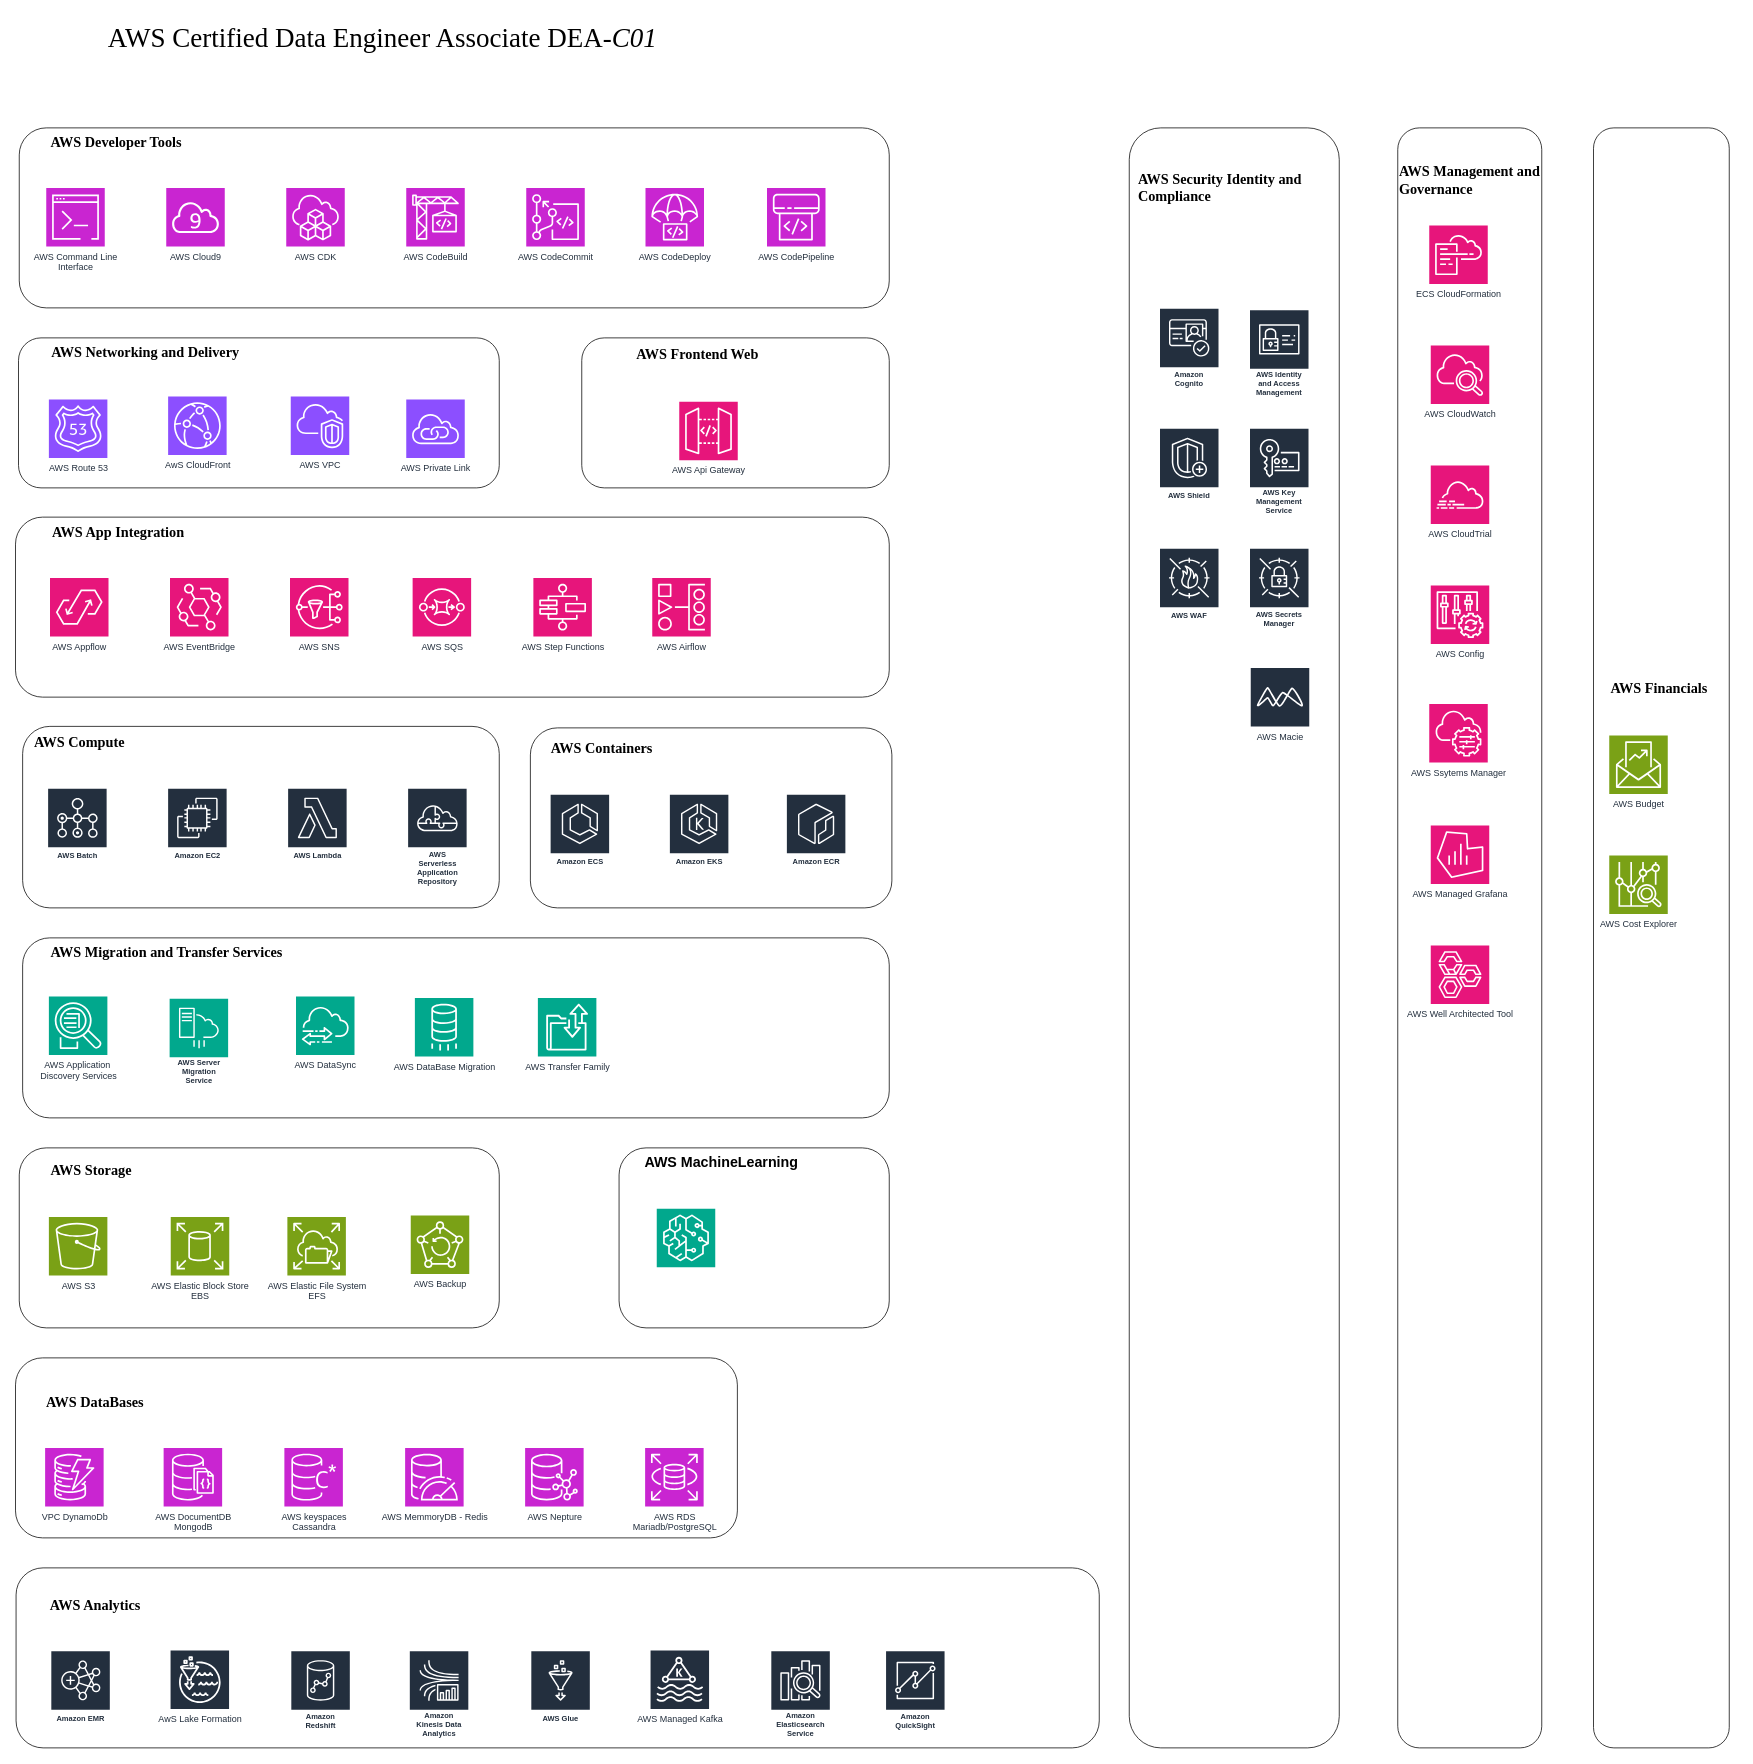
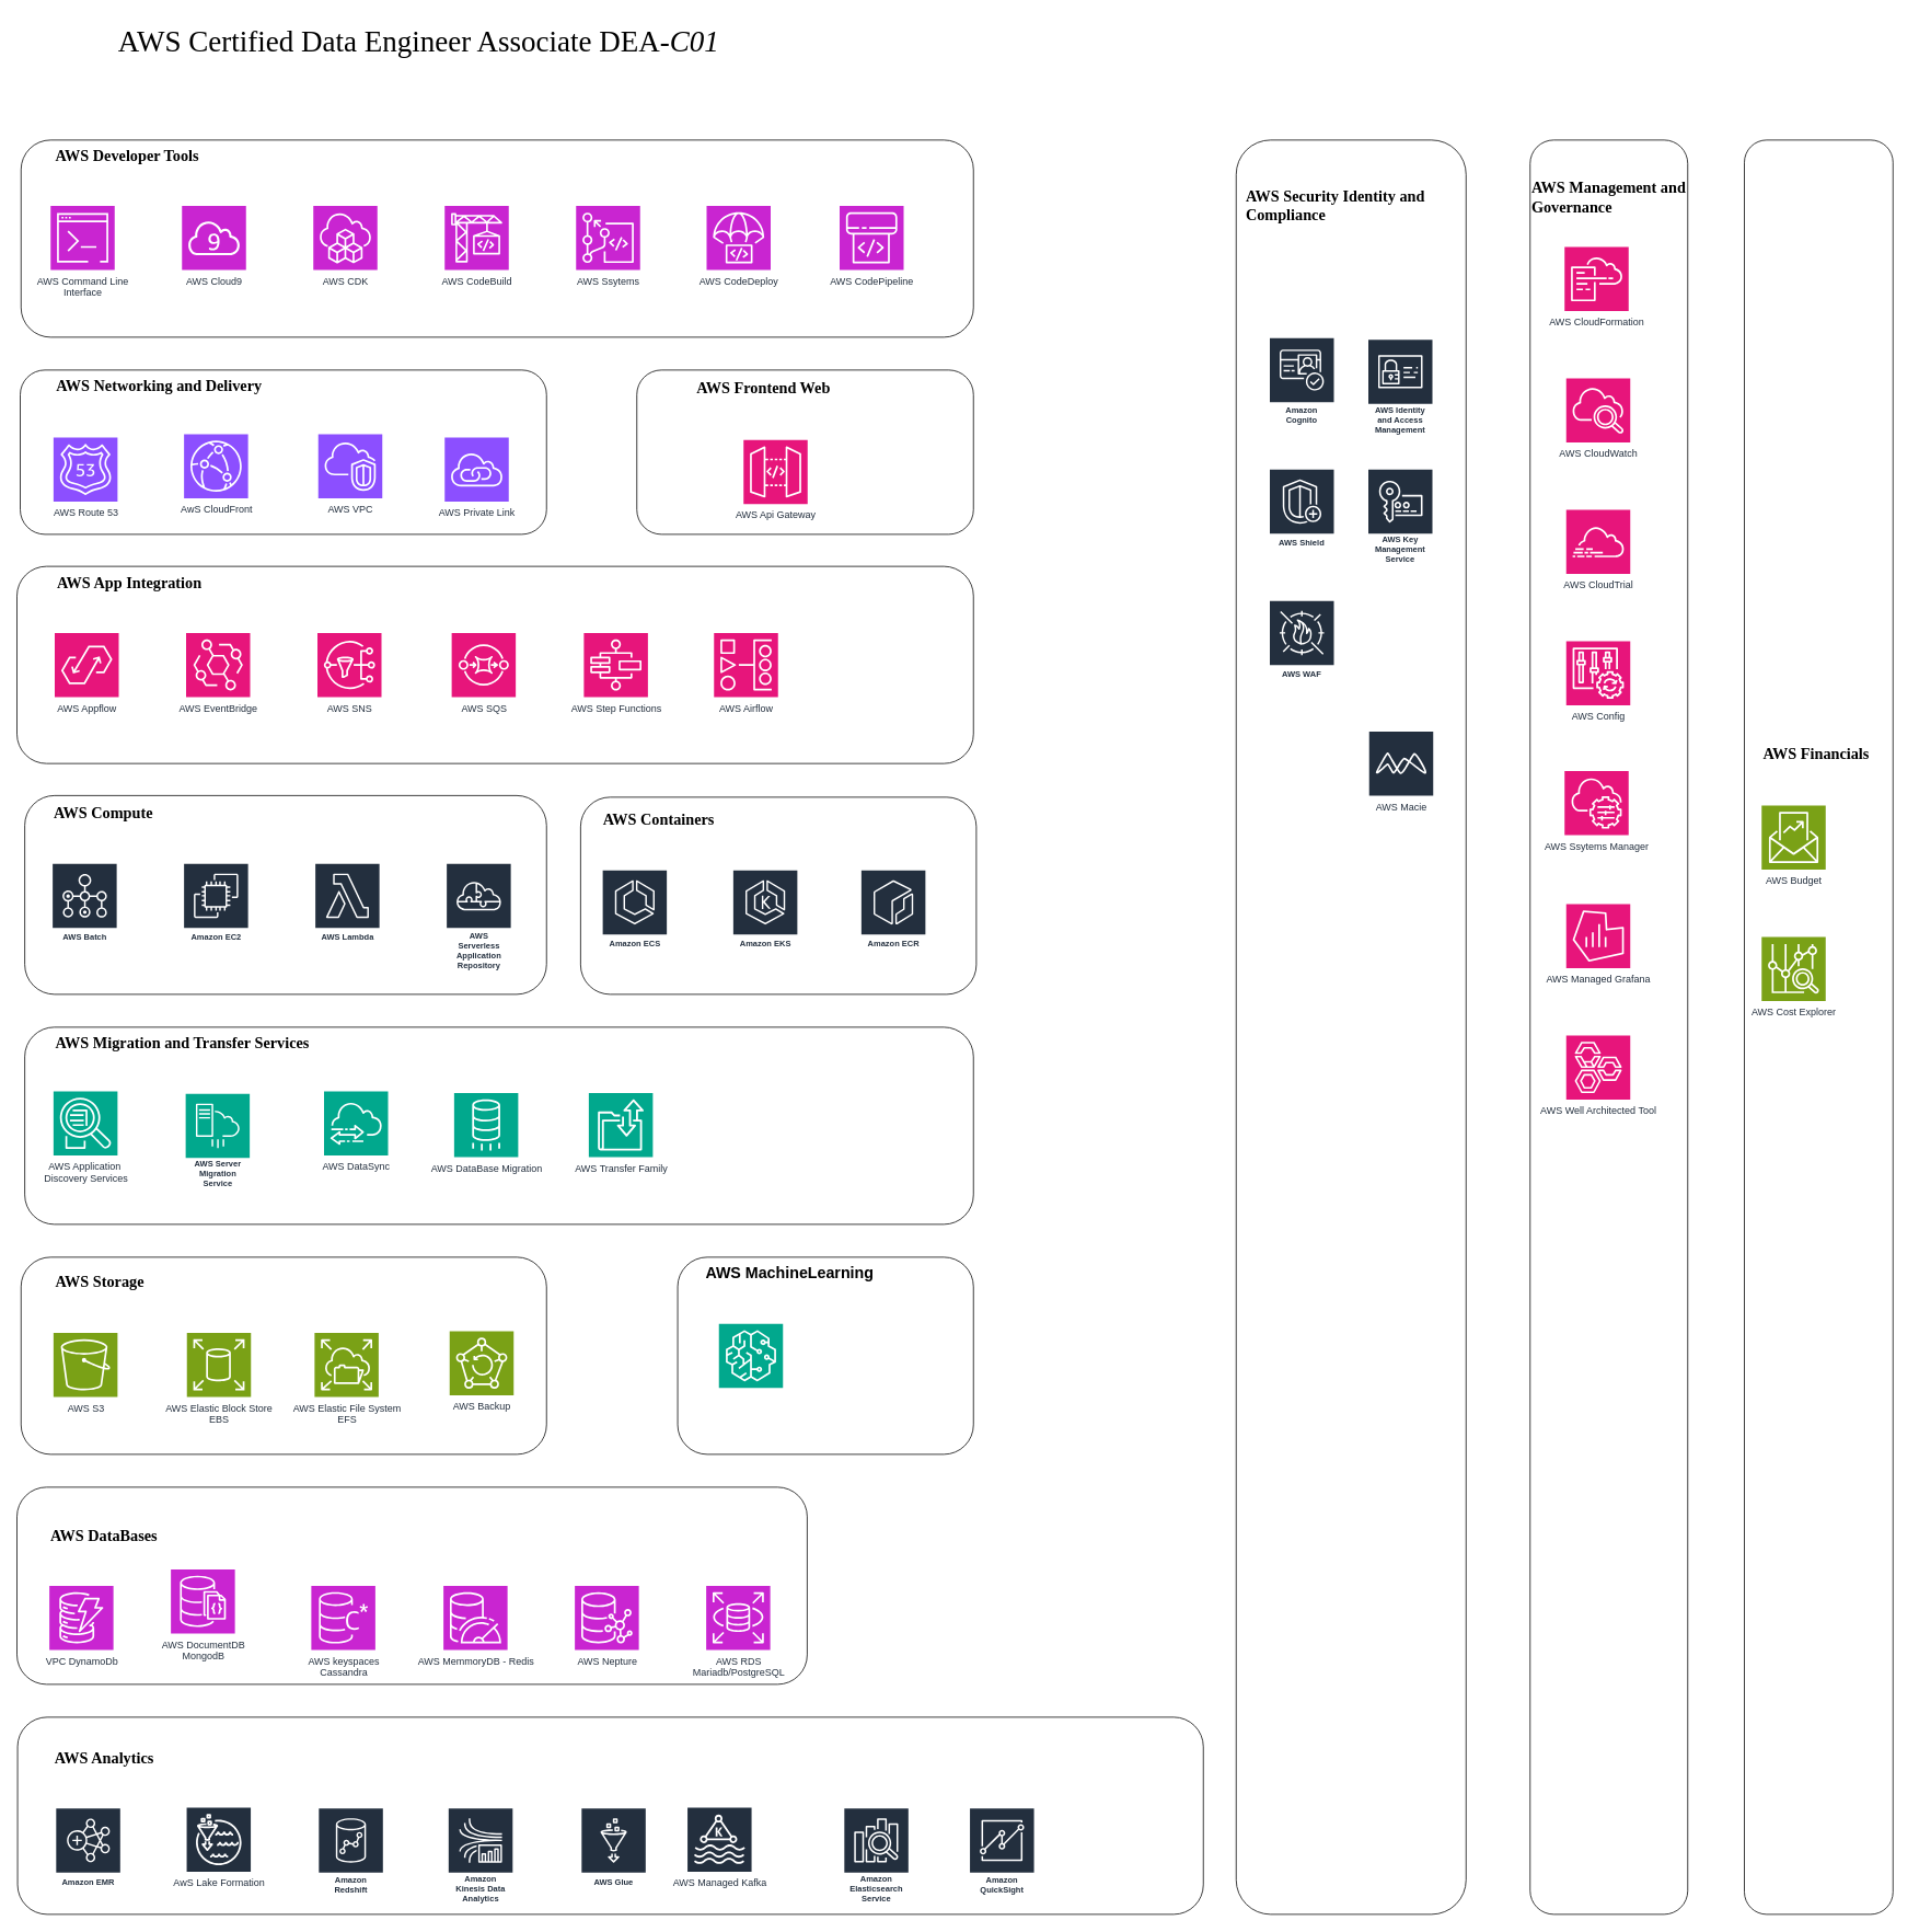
- <mxCell id="57" value="AWS CodeCommit" style="sketch=0;points=[[0,0,0],[0.25,0,0],[0.5,0,0],[0.75,0,0],[1,0,0],[0,1,0],[0.25,1,0],[0.5,1,0],[0.75,1,0],[1,1,0],[0,0.25,0],[0,0.5,0],[0,0.75,0],[1,0.25,0],[1,0.5,0],[1,0.75,0]];outlineConnect=0;fontColor=#232F3E;fillColor=#C925D1;strokeColor=#ffffff;dashed=0;verticalLabelPosition=bottom;verticalAlign=top;align=center;html=1;fontSize=12;fontStyle=0;aspect=fixed;shape=mxgraph.aws4.resourceIcon;resIcon=mxgraph.aws4.codecommit;" vertex="1" parent="1"><mxGeometry x="701" y="250" width="78" height="78" as="geometry" /></mxCell>
+ <mxCell id="57" value="AWS Ssytems" style="sketch=0;points=[[0,0,0],[0.25,0,0],[0.5,0,0],[0.75,0,0],[1,0,0],[0,1,0],[0.25,1,0],[0.5,1,0],[0.75,1,0],[1,1,0],[0,0.25,0],[0,0.5,0],[0,0.75,0],[1,0.25,0],[1,0.5,0],[1,0.75,0]];outlineConnect=0;fontColor=#232F3E;fillColor=#C925D1;strokeColor=#ffffff;dashed=0;verticalLabelPosition=bottom;verticalAlign=top;align=center;html=1;fontSize=12;fontStyle=0;aspect=fixed;shape=mxgraph.aws4.resourceIcon;resIcon=mxgraph.aws4.codecommit;" vertex="1" parent="1"><mxGeometry x="701" y="250" width="78" height="78" as="geometry" /></mxCell>
- <mxCell id="62" value="ECS CloudFormation" style="sketch=0;points=[[0,0,0],[0.25,0,0],[0.5,0,0],[0.75,0,0],[1,0,0],[0,1,0],[0.25,1,0],[0.5,1,0],[0.75,1,0],[1,1,0],[0,0.25,0],[0,0.5,0],[0,0.75,0],[1,0.25,0],[1,0.5,0],[1,0.75,0]];points=[[0,0,0],[0.25,0,0],[0.5,0,0],[0.75,0,0],[1,0,0],[0,1,0],[0.25,1,0],[0.5,1,0],[0.75,1,0],[1,1,0],[0,0.25,0],[0,0.5,0],[0,0.75,0],[1,0.25,0],[1,0.5,0],[1,0.75,0]];outlineConnect=0;fontColor=#232F3E;fillColor=#E7157B;strokeColor=#ffffff;dashed=0;verticalLabelPosition=bottom;verticalAlign=top;align=center;html=1;fontSize=12;fontStyle=0;aspect=fixed;shape=mxgraph.aws4.resourceIcon;resIcon=mxgraph.aws4.cloudformation;" vertex="1" parent="1"><mxGeometry x="1905" y="300" width="78" height="78" as="geometry" /></mxCell>
+ <mxCell id="62" value="AWS CloudFormation" style="sketch=0;points=[[0,0,0],[0.25,0,0],[0.5,0,0],[0.75,0,0],[1,0,0],[0,1,0],[0.25,1,0],[0.5,1,0],[0.75,1,0],[1,1,0],[0,0.25,0],[0,0.5,0],[0,0.75,0],[1,0.25,0],[1,0.5,0],[1,0.75,0]];points=[[0,0,0],[0.25,0,0],[0.5,0,0],[0.75,0,0],[1,0,0],[0,1,0],[0.25,1,0],[0.5,1,0],[0.75,1,0],[1,1,0],[0,0.25,0],[0,0.5,0],[0,0.75,0],[1,0.25,0],[1,0.5,0],[1,0.75,0]];outlineConnect=0;fontColor=#232F3E;fillColor=#E7157B;strokeColor=#ffffff;dashed=0;verticalLabelPosition=bottom;verticalAlign=top;align=center;html=1;fontSize=12;fontStyle=0;aspect=fixed;shape=mxgraph.aws4.resourceIcon;resIcon=mxgraph.aws4.cloudformation;" vertex="1" parent="1"><mxGeometry x="1905" y="300" width="78" height="78" as="geometry" /></mxCell>
- <mxCell id="90" value="AWS Secrets Manager" style="sketch=0;outlineConnect=0;fontColor=#232F3E;gradientColor=none;strokeColor=#ffffff;fillColor=#232F3E;dashed=0;verticalLabelPosition=middle;verticalAlign=bottom;align=center;html=1;whiteSpace=wrap;fontSize=10;fontStyle=1;spacing=3;shape=mxgraph.aws4.productIcon;prIcon=mxgraph.aws4.secrets_manager;" vertex="1" parent="1"><mxGeometry x="1665" y="730" width="80" height="110" as="geometry" /></mxCell>
- <mxCell id="34" value="&lt;font face=&quot;Comic Sans MS&quot;&gt;&lt;b&gt;&lt;font style=&quot;font-size: 19px;&quot;&gt;AWS Compute&lt;/font&gt;&lt;/b&gt;&lt;/font&gt;" style="text;html=1;align=left;verticalAlign=middle;whiteSpace=wrap;rounded=0;" vertex="1" parent="1"><mxGeometry x="42.5" y="970" width="170" height="40" as="geometry" /></mxCell>
+ <mxCell id="34" value="&lt;font face=&quot;Comic Sans MS&quot;&gt;&lt;b&gt;&lt;font style=&quot;font-size: 19px;&quot;&gt;AWS Compute&lt;/font&gt;&lt;/b&gt;&lt;/font&gt;" style="text;html=1;align=left;verticalAlign=middle;whiteSpace=wrap;rounded=0;" vertex="1" parent="1"><mxGeometry x="62.5" y="970" width="170" height="40" as="geometry" /></mxCell>
- <mxCell id="46" value="&lt;div&gt;AWS DocumentDB&lt;/div&gt;&lt;div&gt;MongodB&lt;/div&gt;" style="sketch=0;points=[[0,0,0],[0.25,0,0],[0.5,0,0],[0.75,0,0],[1,0,0],[0,1,0],[0.25,1,0],[0.5,1,0],[0.75,1,0],[1,1,0],[0,0.25,0],[0,0.5,0],[0,0.75,0],[1,0.25,0],[1,0.5,0],[1,0.75,0]];outlineConnect=0;fontColor=#232F3E;fillColor=#C925D1;strokeColor=#ffffff;dashed=0;verticalLabelPosition=bottom;verticalAlign=top;align=center;html=1;fontSize=12;fontStyle=0;aspect=fixed;shape=mxgraph.aws4.resourceIcon;resIcon=mxgraph.aws4.documentdb_with_mongodb_compatibility;" vertex="1" parent="1"><mxGeometry x="217.5" y="1930" width="78" height="78" as="geometry" /></mxCell>
+ <mxCell id="46" value="&lt;div&gt;AWS DocumentDB&lt;/div&gt;&lt;div&gt;MongodB&lt;/div&gt;" style="sketch=0;points=[[0,0,0],[0.25,0,0],[0.5,0,0],[0.75,0,0],[1,0,0],[0,1,0],[0.25,1,0],[0.5,1,0],[0.75,1,0],[1,1,0],[0,0.25,0],[0,0.5,0],[0,0.75,0],[1,0.25,0],[1,0.5,0],[1,0.75,0]];outlineConnect=0;fontColor=#232F3E;fillColor=#C925D1;strokeColor=#ffffff;dashed=0;verticalLabelPosition=bottom;verticalAlign=top;align=center;html=1;fontSize=12;fontStyle=0;aspect=fixed;shape=mxgraph.aws4.resourceIcon;resIcon=mxgraph.aws4.documentdb_with_mongodb_compatibility;" vertex="1" parent="1"><mxGeometry x="207.5" y="1910" width="78" height="78" as="geometry" /></mxCell>
- <mxCell id="17" value="AWS Managed Kafka" style="sketch=0;points=[[0,0,0],[0.25,0,0],[0.5,0,0],[0.75,0,0],[1,0,0],[0,1,0],[0.25,1,0],[0.5,1,0],[0.75,1,0],[1,1,0],[0,0.25,0],[0,0.5,0],[0,0.75,0],[1,0.25,0],[1,0.5,0],[1,0.75,0]];outlineConnect=0;fontColor=#232F3E;fillColor=#232F3E;strokeColor=#ffffff;dashed=0;verticalLabelPosition=bottom;verticalAlign=top;align=center;html=1;fontSize=12;fontStyle=0;aspect=fixed;shape=mxgraph.aws4.resourceIcon;resIcon=mxgraph.aws4.managed_streaming_for_kafka;" vertex="1" parent="1"><mxGeometry x="866.75" y="2200" width="78" height="78" as="geometry" /></mxCell>
+ <mxCell id="17" value="AWS Managed Kafka" style="sketch=0;points=[[0,0,0],[0.25,0,0],[0.5,0,0],[0.75,0,0],[1,0,0],[0,1,0],[0.25,1,0],[0.5,1,0],[0.75,1,0],[1,1,0],[0,0.25,0],[0,0.5,0],[0,0.75,0],[1,0.25,0],[1,0.5,0],[1,0.75,0]];outlineConnect=0;fontColor=#232F3E;fillColor=#232F3E;strokeColor=#ffffff;dashed=0;verticalLabelPosition=bottom;verticalAlign=top;align=center;html=1;fontSize=12;fontStyle=0;aspect=fixed;shape=mxgraph.aws4.resourceIcon;resIcon=mxgraph.aws4.managed_streaming_for_kafka;" vertex="1" parent="1"><mxGeometry x="836.75" y="2200" width="78" height="78" as="geometry" /></mxCell>
